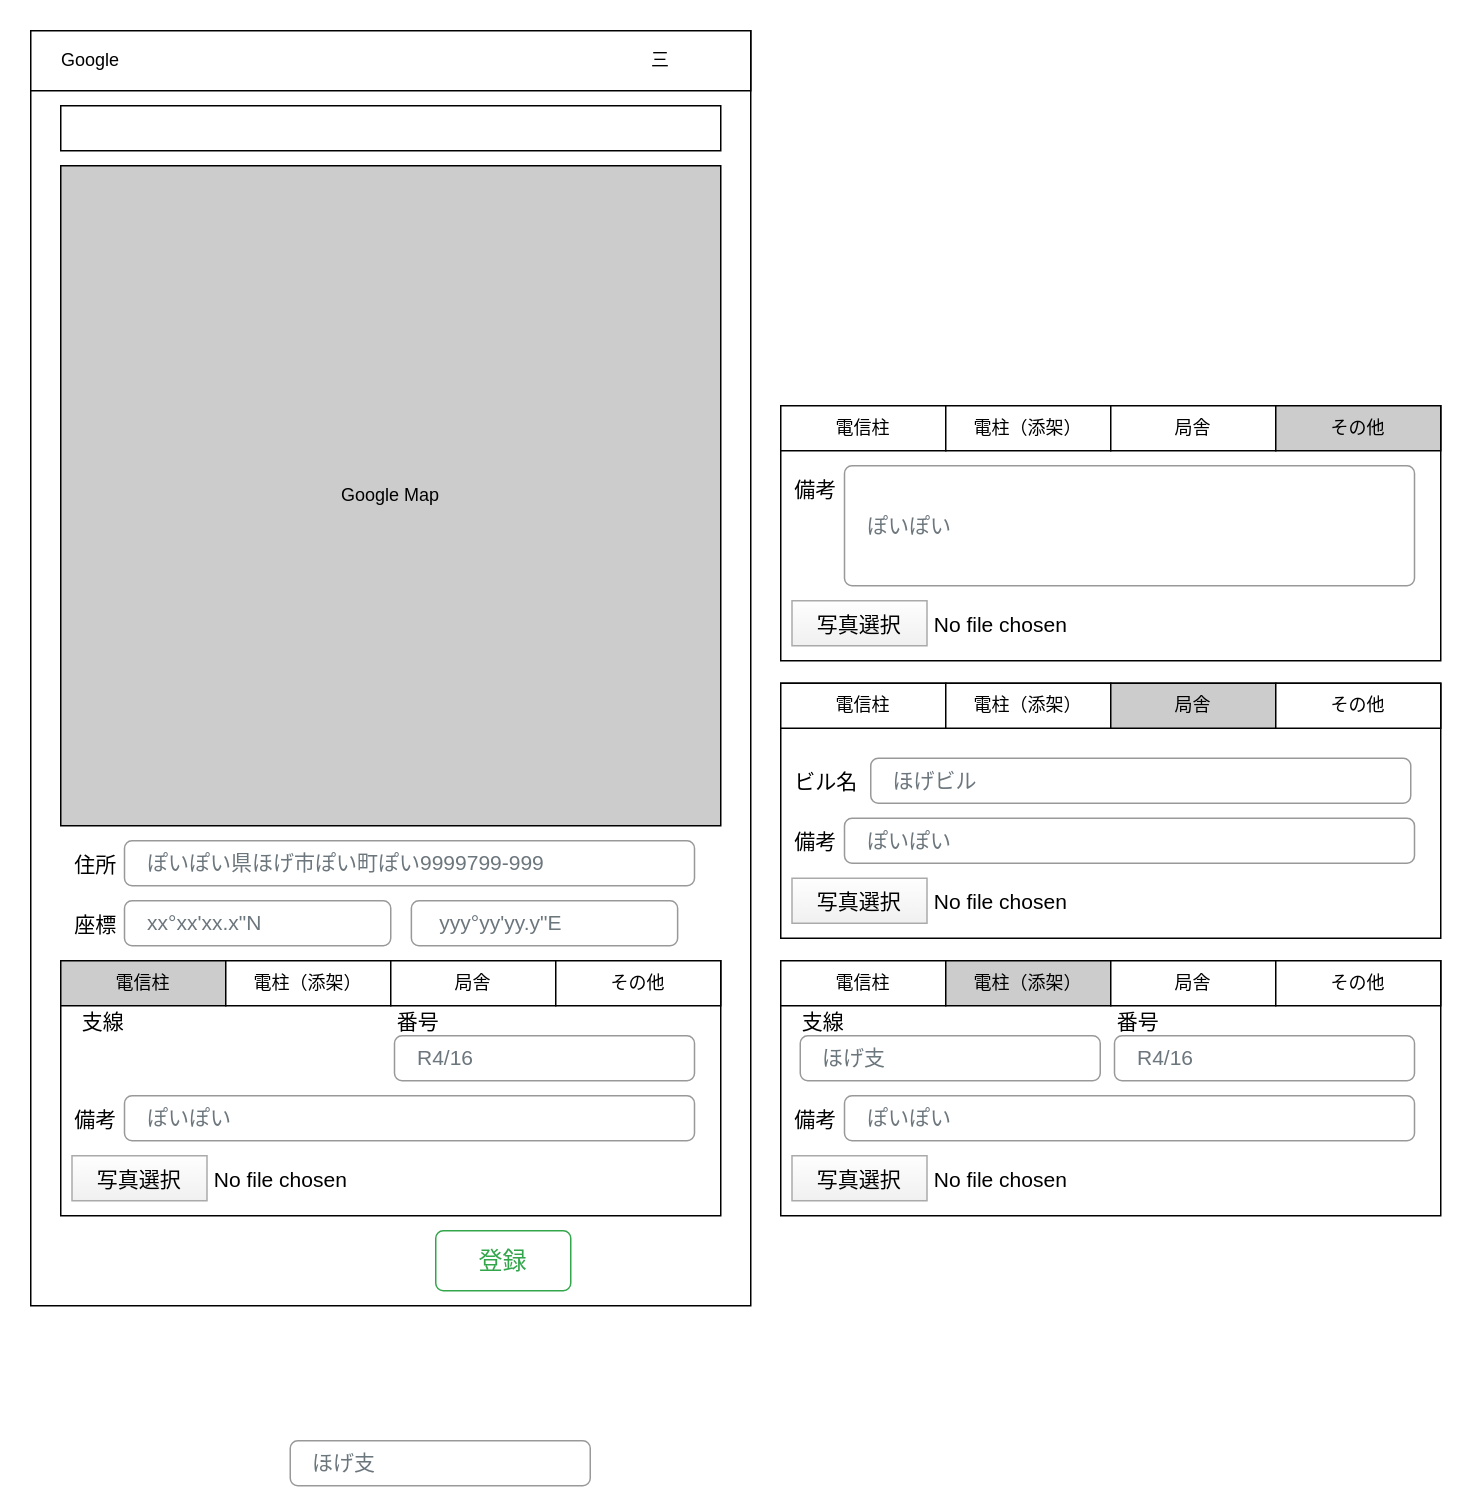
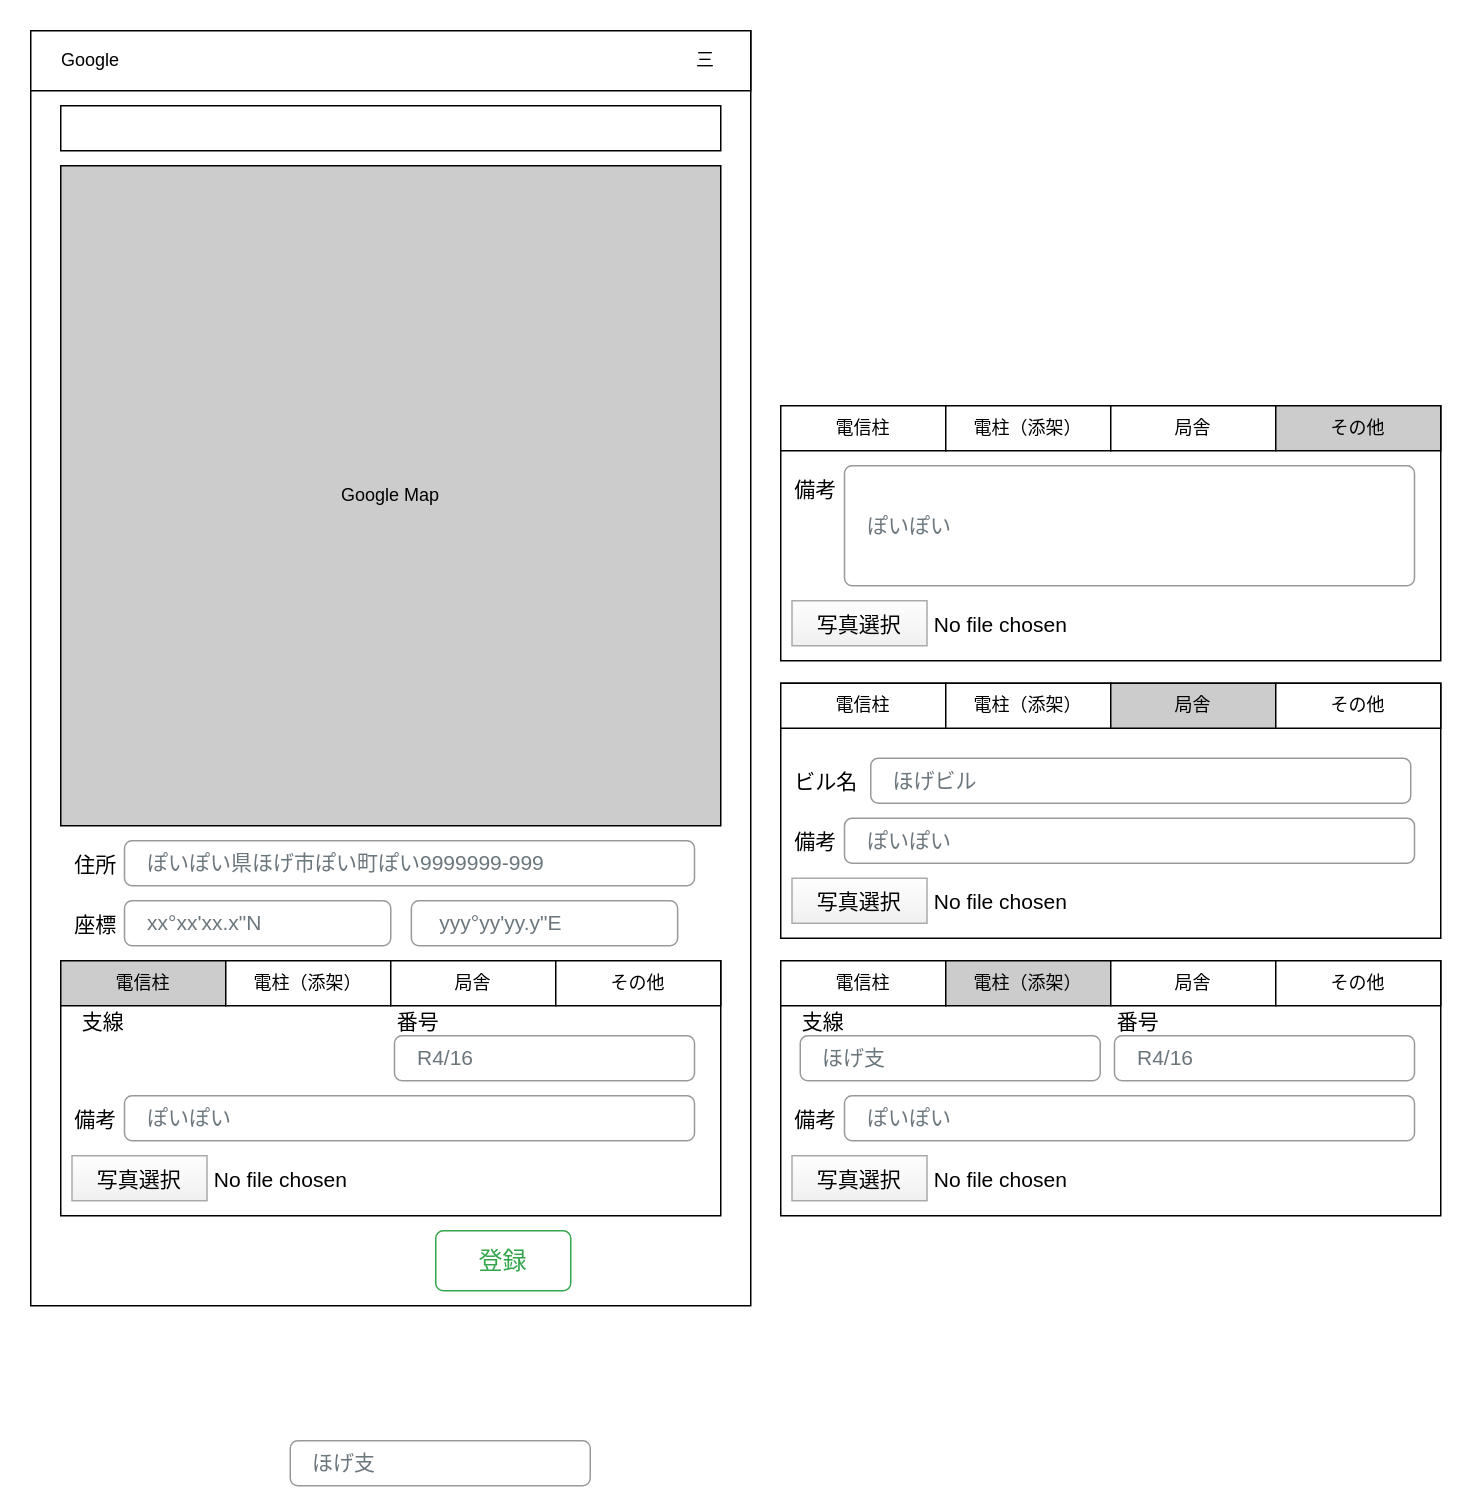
- <mxCell id="5" value="三" style="text;html=1;strokeColor=none;fillColor=none;align=center;verticalAlign=middle;whiteSpace=wrap;rounded=0;" parent="1" vertex="1"><mxGeometry x="410" y="25" width="60" height="30" as="geometry" /></mxCell>
+ <mxCell id="5" value="三" style="text;html=1;strokeColor=none;fillColor=none;align=center;verticalAlign=middle;whiteSpace=wrap;rounded=0;" parent="1" vertex="1"><mxGeometry x="440" y="25" width="60" height="30" as="geometry" /></mxCell>
- <mxCell id="24" value="ぽいぽい県ほげ市ぽい町ぽい9999799-999" style="html=1;shadow=0;dashed=0;shape=mxgraph.bootstrap.rrect;rSize=5;fillColor=none;strokeColor=#999999;align=left;spacing=15;fontSize=14;fontColor=#6C767D;" parent="1" vertex="1"><mxGeometry x="82.5" y="560" width="380" height="30" as="geometry" /></mxCell>
+ <mxCell id="24" value="ぽいぽい県ほげ市ぽい町ぽい9999999-999" style="html=1;shadow=0;dashed=0;shape=mxgraph.bootstrap.rrect;rSize=5;fillColor=none;strokeColor=#999999;align=left;spacing=15;fontSize=14;fontColor=#6C767D;" parent="1" vertex="1"><mxGeometry x="82.5" y="560" width="380" height="30" as="geometry" /></mxCell>
